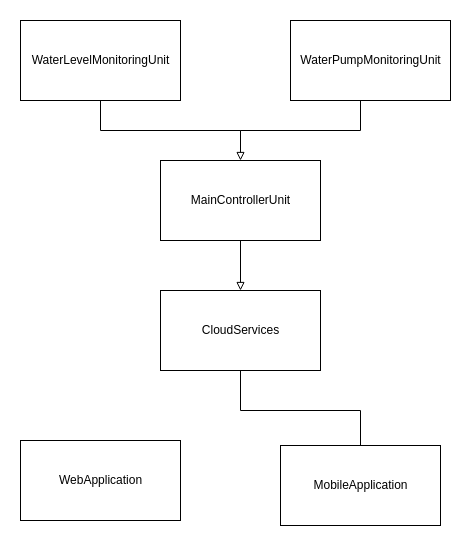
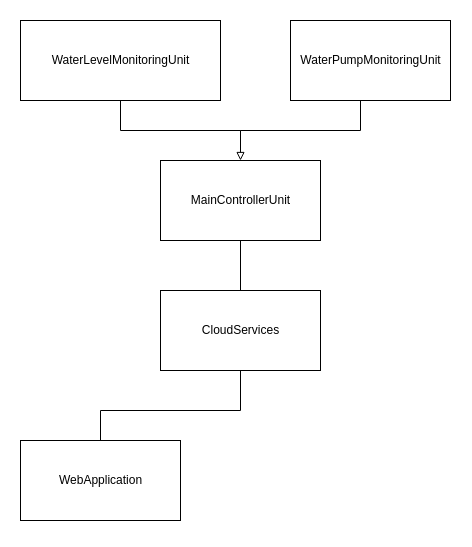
- <mxCell id="3" value="WaterLevelMonitoringUnit" style="html=1;" parent="1" vertex="1"><mxGeometry x="20" y="20" width="160" height="80" as="geometry" /></mxCell>
+ <mxCell id="3" value="WaterLevelMonitoringUnit" style="html=1;" parent="1" vertex="1"><mxGeometry x="20" y="20" width="200" height="80" as="geometry" /></mxCell>
- <mxCell id="4" style="edgeStyle=orthogonalEdgeStyle;rounded=0;orthogonalLoop=1;jettySize=auto;html=1;entryX=0.5;entryY=0;entryDx=0;entryDy=0;endArrow=block;endFill=0;" parent="1" source="5" target="6" edge="1"><mxGeometry relative="1" as="geometry" /></mxCell>
+ <mxCell id="4" style="edgeStyle=orthogonalEdgeStyle;rounded=0;orthogonalLoop=1;jettySize=auto;html=1;entryX=0.5;entryY=0;entryDx=0;entryDy=0;endArrow=none;endFill=0;" parent="1" source="5" target="6" edge="1"><mxGeometry relative="1" as="geometry" /></mxCell>
+ <mxCell id="7" style="edgeStyle=orthogonalEdgeStyle;rounded=0;orthogonalLoop=1;jettySize=auto;html=1;entryX=0.5;entryY=1;entryDx=0;entryDy=0;endArrow=none;endFill=0;" edge="1" parent="1" source="8" target="6"><mxGeometry relative="1" as="geometry"><Array as="points"><mxPoint x="100" y="410" /><mxPoint x="240" y="410" /></Array></mxGeometry></mxCell>
- <mxCell id="9" style="edgeStyle=orthogonalEdgeStyle;rounded=0;orthogonalLoop=1;jettySize=auto;html=1;entryX=0.5;entryY=1;entryDx=0;entryDy=0;endArrow=none;endFill=0;exitX=0.5;exitY=0;exitDx=0;exitDy=0;" parent="1" source="10" target="6" edge="1"><mxGeometry relative="1" as="geometry"><mxPoint x="390" y="430" as="sourcePoint" /><Array as="points"><mxPoint x="360" y="410" /><mxPoint x="240" y="410" /></Array></mxGeometry></mxCell>
- <mxCell id="10" value="MobileApplication" style="html=1;" parent="1" vertex="1"><mxGeometry x="280" y="445" width="160" height="80" as="geometry" /></mxCell>
